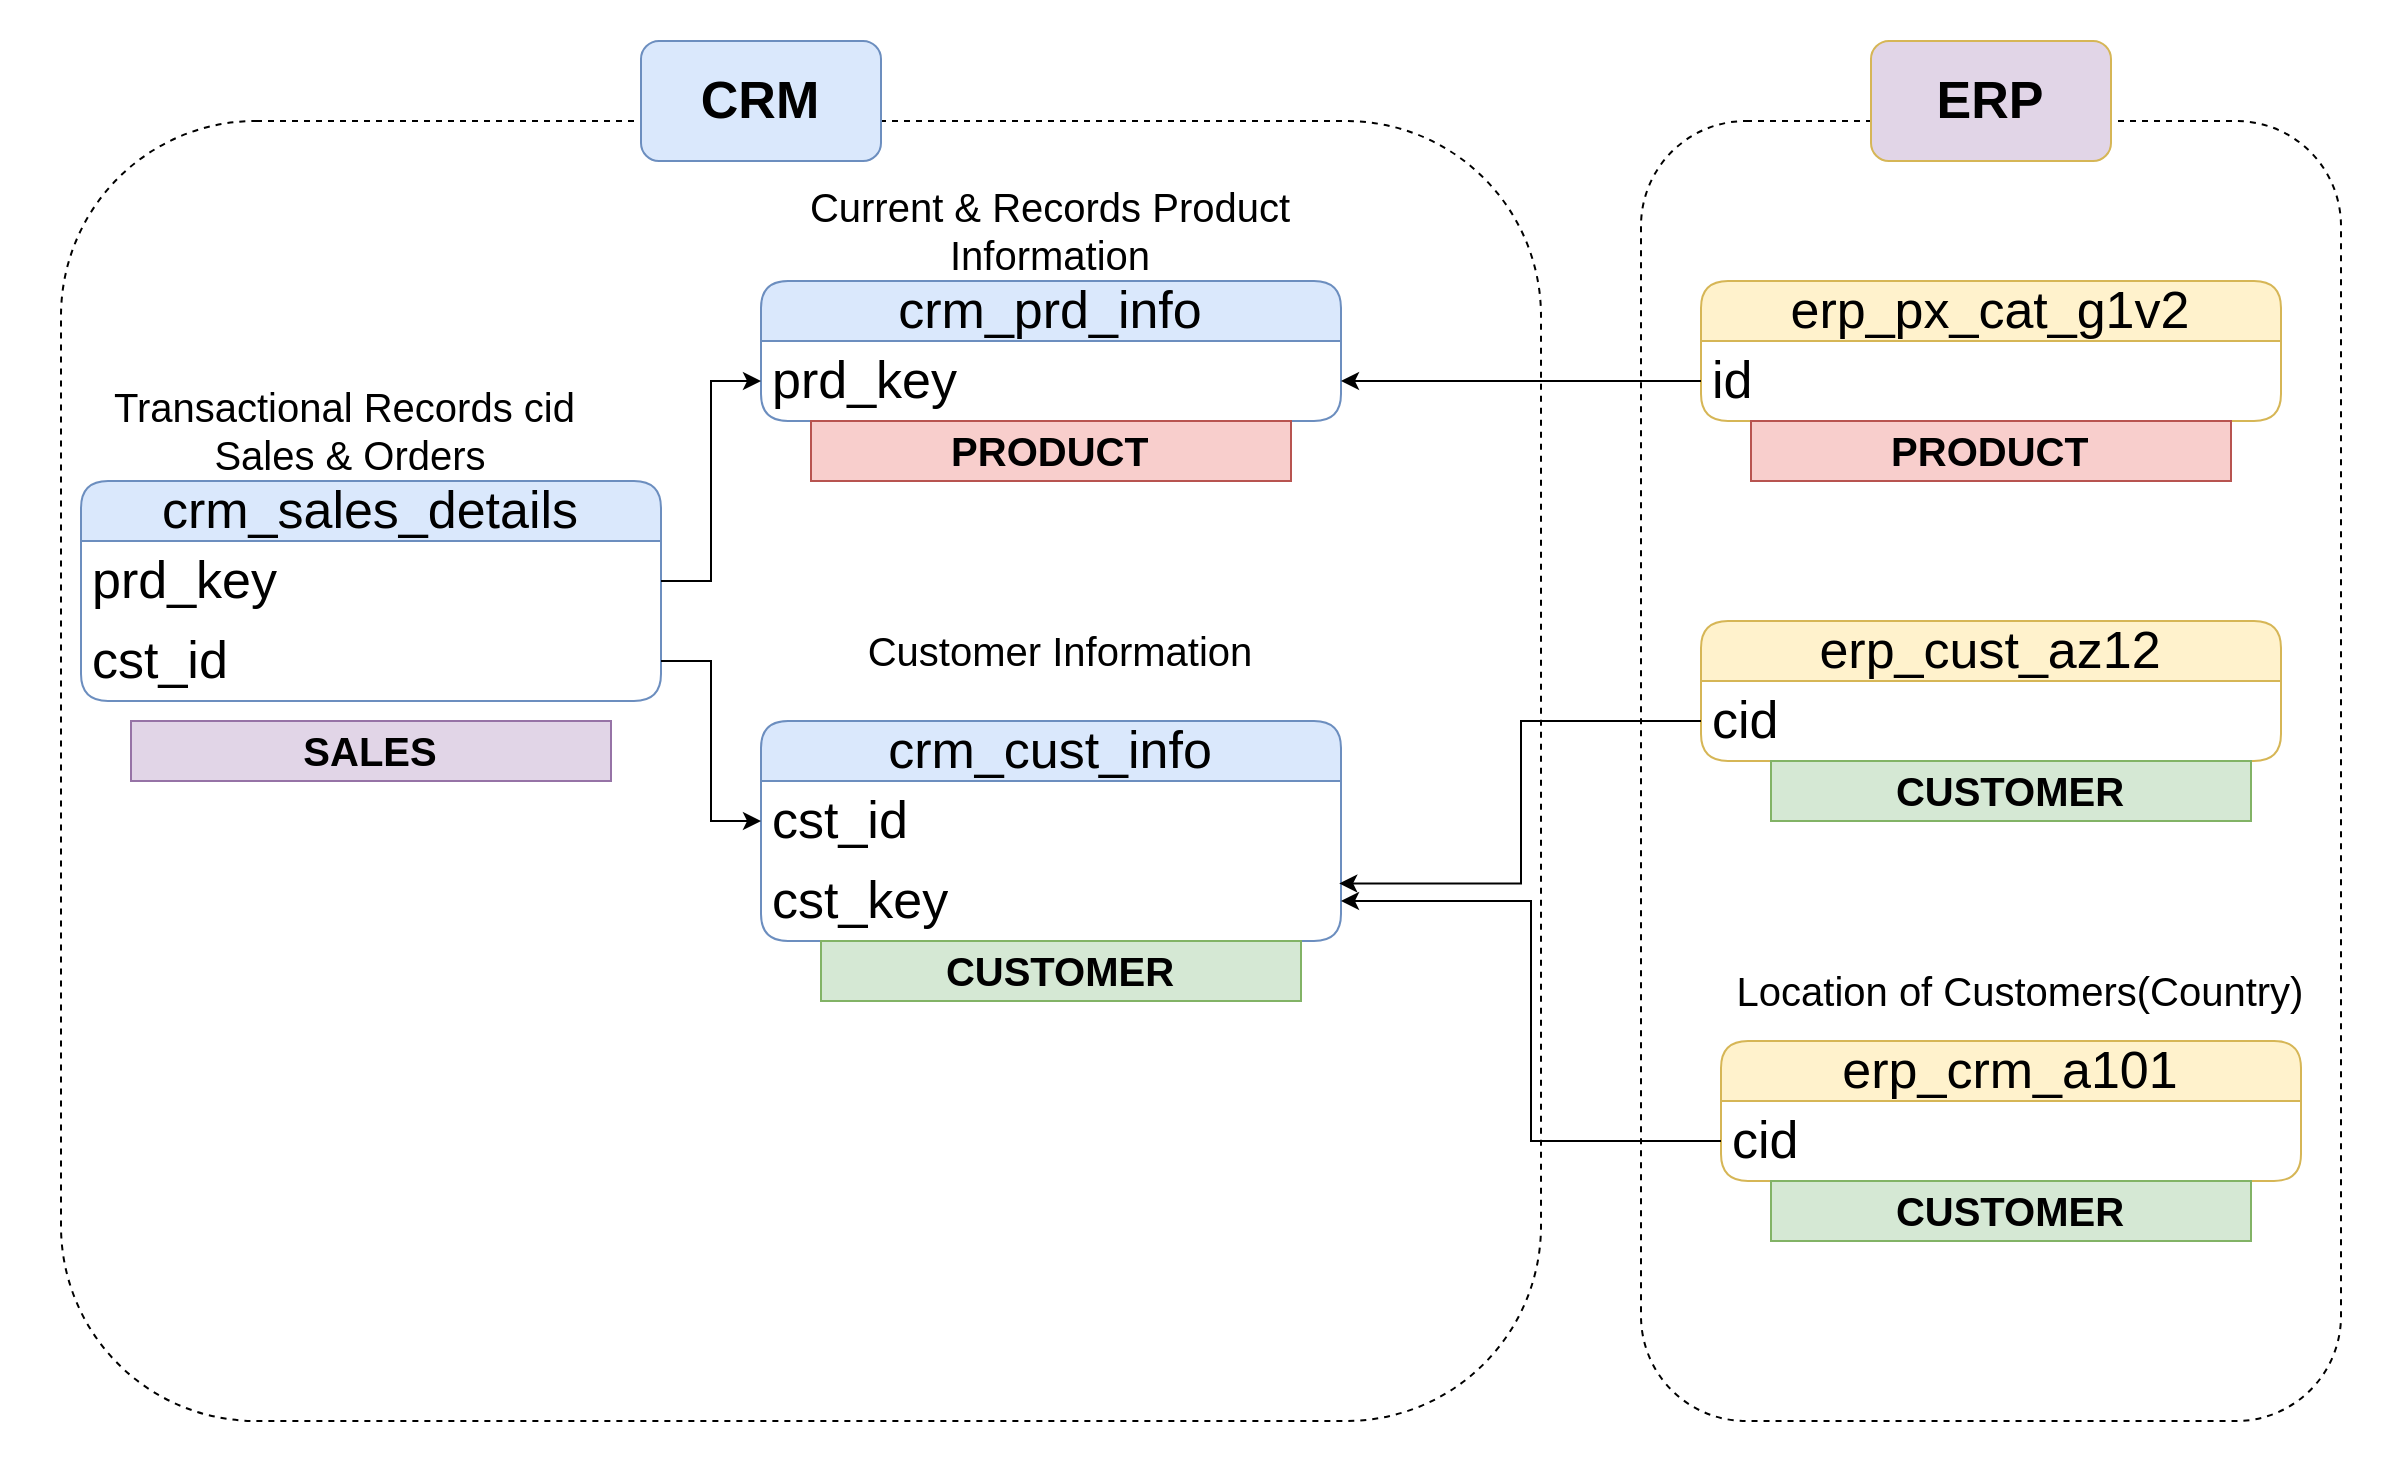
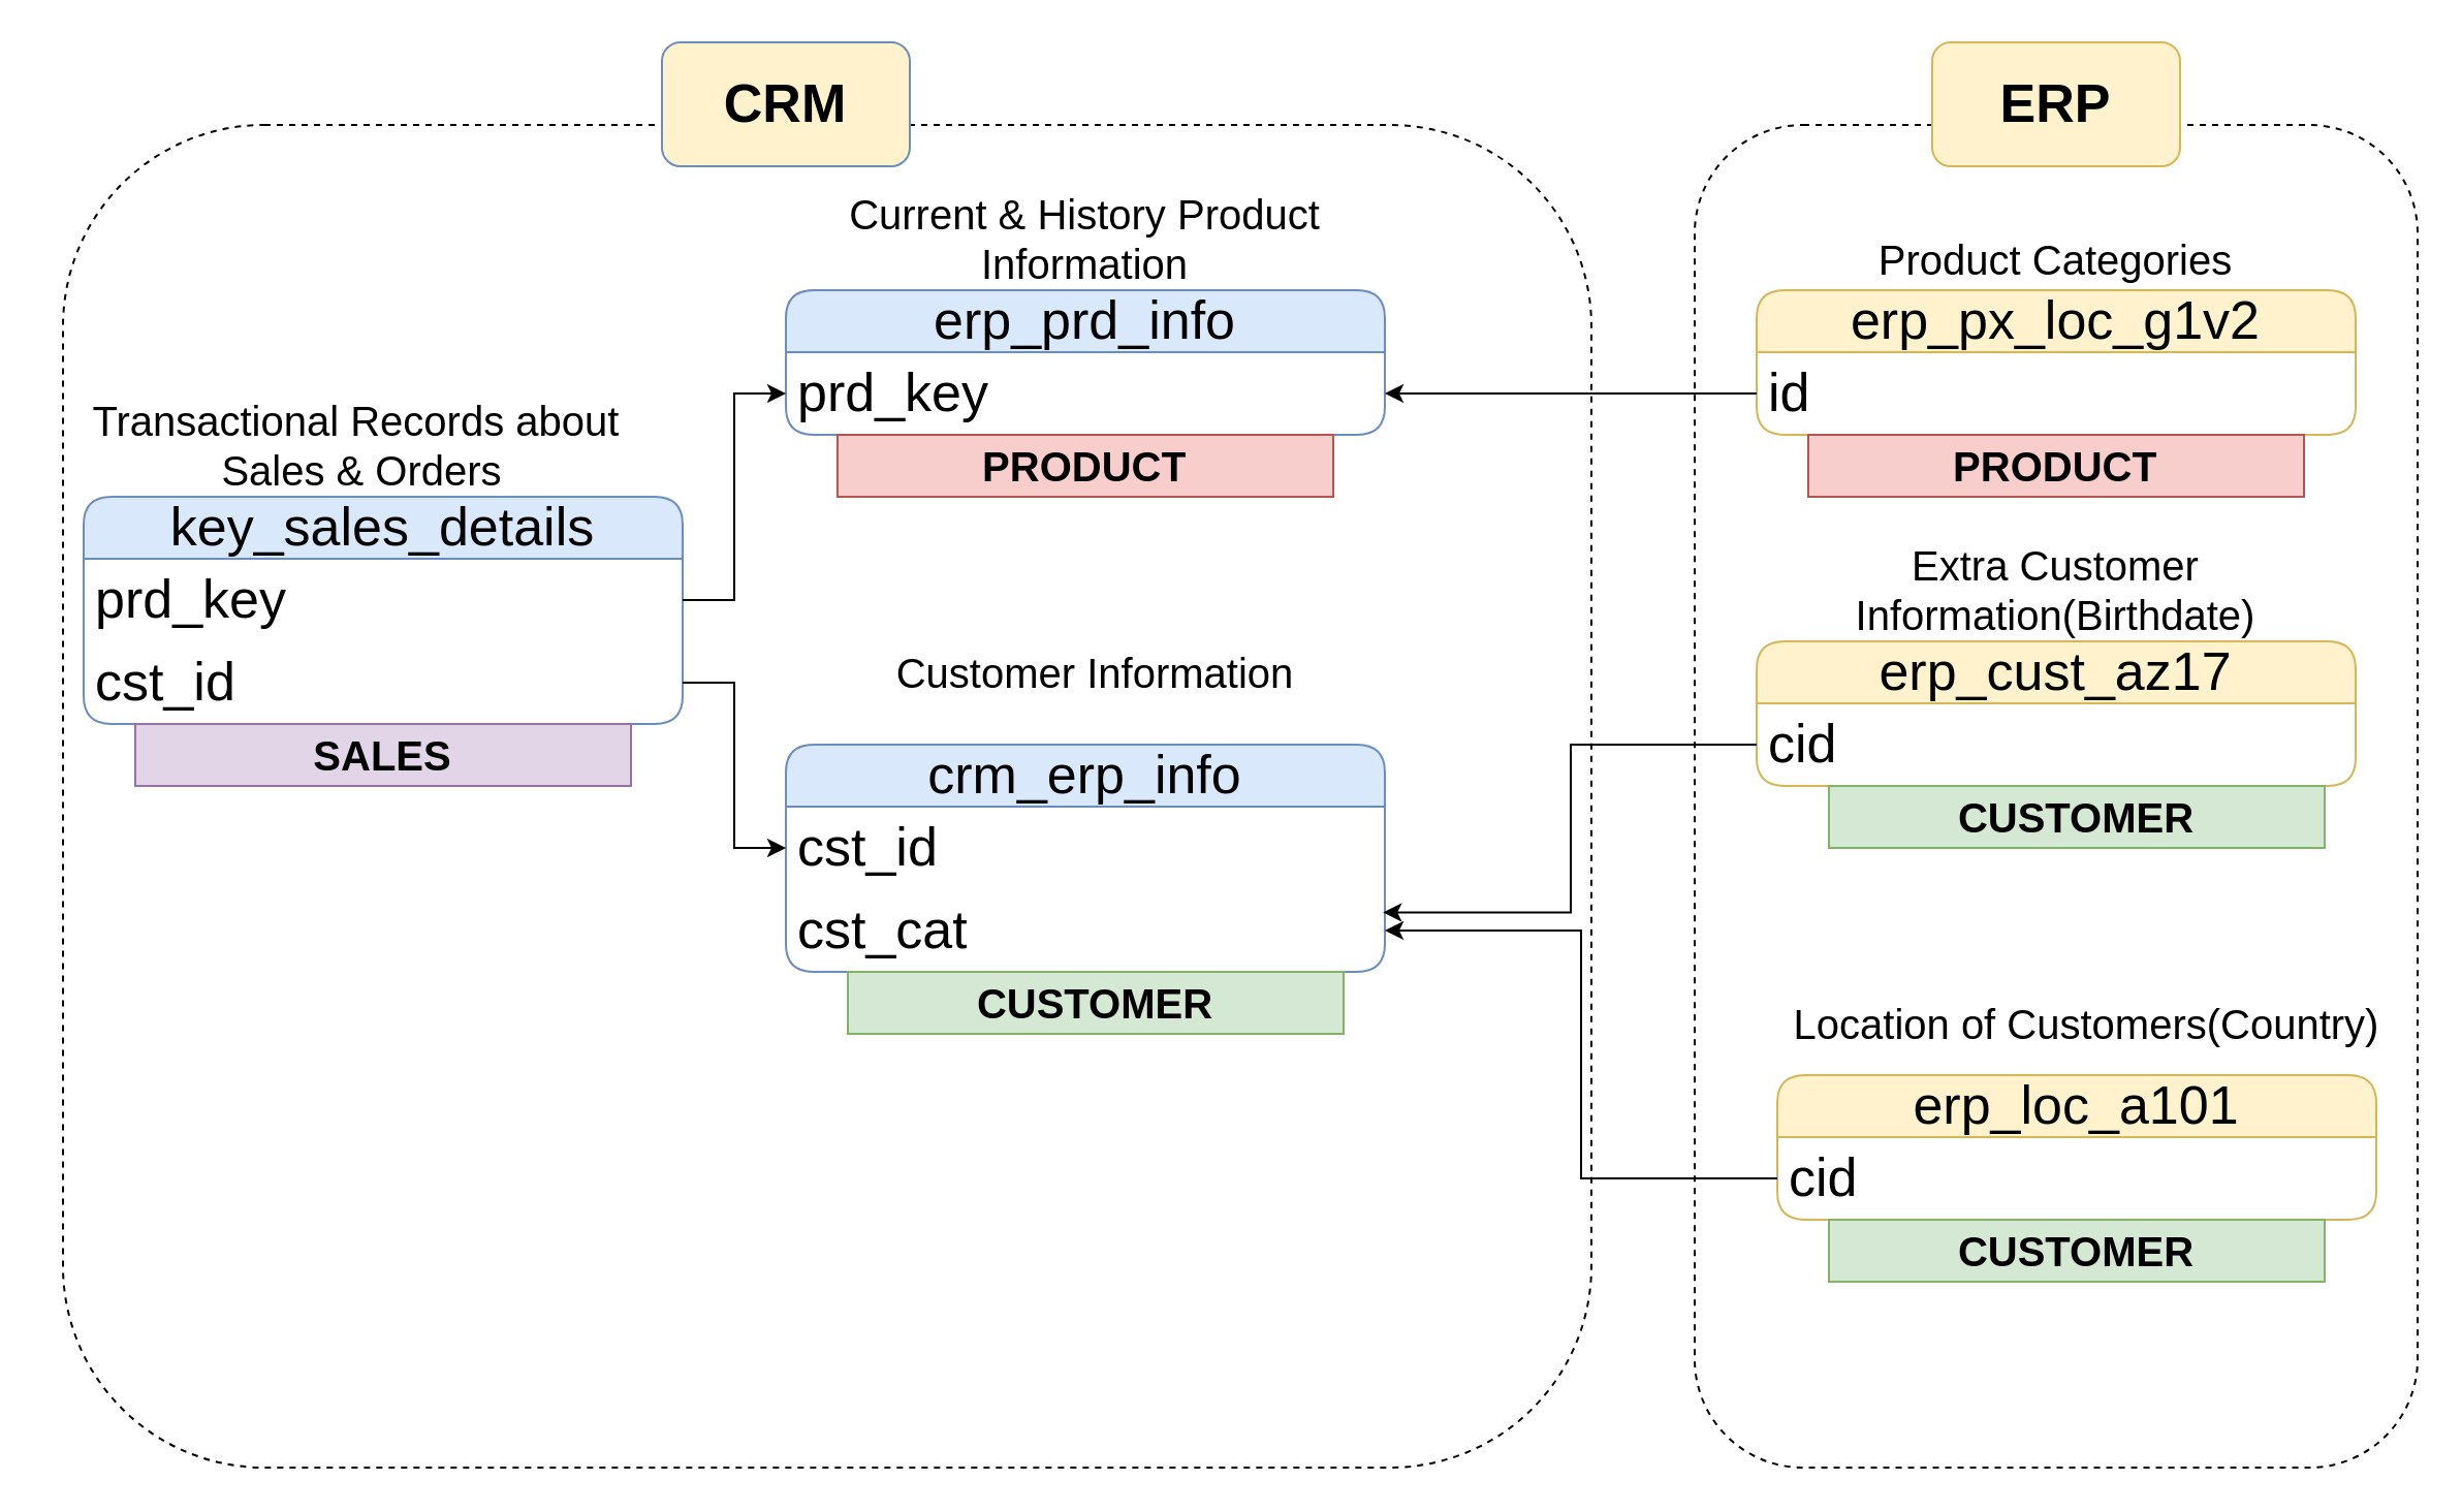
- <mxCell id="26" value="&lt;b&gt;&lt;font style=&quot;font-size: 26px;&quot;&gt;CRM&lt;/font&gt;&lt;/b&gt;" style="rounded=1;whiteSpace=wrap;html=1;fillColor=#dae8fc;strokeColor=#6c8ebf;" vertex="1" parent="1"><mxGeometry x="320" y="20" width="120" height="60" as="geometry" /></mxCell>
+ <mxCell id="26" value="&lt;b&gt;&lt;font style=&quot;font-size: 26px;&quot;&gt;CRM&lt;/font&gt;&lt;/b&gt;" style="rounded=1;whiteSpace=wrap;html=1;fillColor=#fff2cc;strokeColor=#6c8ebf;" vertex="1" parent="1"><mxGeometry x="320" y="20" width="120" height="60" as="geometry" /></mxCell>
- <mxCell id="30" value="&lt;b&gt;&lt;font style=&quot;font-size: 26px;&quot;&gt;ERP&lt;/font&gt;&lt;/b&gt;" style="rounded=1;whiteSpace=wrap;html=1;fillColor=#e1d5e7;strokeColor=#d6b656;" vertex="1" parent="1"><mxGeometry x="935" y="20" width="120" height="60" as="geometry" /></mxCell>
+ <mxCell id="30" value="&lt;b&gt;&lt;font style=&quot;font-size: 26px;&quot;&gt;ERP&lt;/font&gt;&lt;/b&gt;" style="rounded=1;whiteSpace=wrap;html=1;fillColor=#fff2cc;strokeColor=#d6b656;" vertex="1" parent="1"><mxGeometry x="935" y="20" width="120" height="60" as="geometry" /></mxCell>
- <mxCell id="8" value="&lt;font style=&quot;font-size: 20px;&quot;&gt;Current &amp;amp; Records Product Information&lt;/font&gt;" style="text;html=1;align=center;verticalAlign=middle;whiteSpace=wrap;rounded=0;" vertex="1" parent="1"><mxGeometry x="370" y="100" width="310" height="30" as="geometry" /></mxCell>
+ <mxCell id="8" value="&lt;font style=&quot;font-size: 20px;&quot;&gt;Current &amp;amp; History Product Information&lt;/font&gt;" style="text;html=1;align=center;verticalAlign=middle;whiteSpace=wrap;rounded=0;" vertex="1" parent="1"><mxGeometry x="370" y="100" width="310" height="30" as="geometry" /></mxCell>
+ <mxCell id="27" value="&lt;font style=&quot;font-size: 20px;&quot;&gt;Product Categories&lt;/font&gt;" style="text;html=1;align=center;verticalAlign=middle;whiteSpace=wrap;rounded=0;" vertex="1" parent="1"><mxGeometry x="850" y="110" width="290" height="30" as="geometry" /></mxCell>
- <mxCell id="6" value="crm_prd_info" style="swimlane;fontStyle=0;childLayout=stackLayout;horizontal=1;startSize=30;horizontalStack=0;resizeParent=1;resizeParentMax=0;resizeLast=0;collapsible=1;marginBottom=0;whiteSpace=wrap;html=1;rounded=1;fillColor=#dae8fc;strokeColor=#6c8ebf;fontSize=26;" vertex="1" parent="1"><mxGeometry x="380" y="140" width="290" height="70" as="geometry" /></mxCell>
+ <mxCell id="6" value="erp_prd_info" style="swimlane;fontStyle=0;childLayout=stackLayout;horizontal=1;startSize=30;horizontalStack=0;resizeParent=1;resizeParentMax=0;resizeLast=0;collapsible=1;marginBottom=0;whiteSpace=wrap;html=1;rounded=1;fillColor=#dae8fc;strokeColor=#6c8ebf;fontSize=26;" vertex="1" parent="1"><mxGeometry x="380" y="140" width="290" height="70" as="geometry" /></mxCell>
- <mxCell id="23" value="erp_px_cat_g1v2" style="swimlane;fontStyle=0;childLayout=stackLayout;horizontal=1;startSize=30;horizontalStack=0;resizeParent=1;resizeParentMax=0;resizeLast=0;collapsible=1;marginBottom=0;whiteSpace=wrap;html=1;rounded=1;fillColor=#fff2cc;strokeColor=#d6b656;fontSize=26;" vertex="1" parent="1"><mxGeometry x="850" y="140" width="290" height="70" as="geometry" /></mxCell>
+ <mxCell id="23" value="erp_px_loc_g1v2" style="swimlane;fontStyle=0;childLayout=stackLayout;horizontal=1;startSize=30;horizontalStack=0;resizeParent=1;resizeParentMax=0;resizeLast=0;collapsible=1;marginBottom=0;whiteSpace=wrap;html=1;rounded=1;fillColor=#fff2cc;strokeColor=#d6b656;fontSize=26;" vertex="1" parent="1"><mxGeometry x="850" y="140" width="290" height="70" as="geometry" /></mxCell>
- <mxCell id="12" value="&lt;font style=&quot;font-size: 20px;&quot;&gt;Transactional Records cid&amp;nbsp;&lt;/font&gt;&lt;div&gt;&lt;font style=&quot;font-size: 20px;&quot;&gt;Sales &amp;amp; Orders&lt;/font&gt;&lt;/div&gt;" style="text;html=1;align=center;verticalAlign=middle;whiteSpace=wrap;rounded=0;" vertex="1" parent="1"><mxGeometry y="200" width="310" height="30" as="geometry" x="20" /></mxCell>
+ <mxCell id="12" value="&lt;font style=&quot;font-size: 20px;&quot;&gt;Transactional Records about&amp;nbsp;&lt;/font&gt;&lt;div&gt;&lt;font style=&quot;font-size: 20px;&quot;&gt;Sales &amp;amp; Orders&lt;/font&gt;&lt;/div&gt;" style="text;html=1;align=center;verticalAlign=middle;whiteSpace=wrap;rounded=0;" vertex="1" parent="1"><mxGeometry y="200" width="310" height="30" as="geometry" x="20" /></mxCell>
- <mxCell id="9" value="crm_sales_details" style="swimlane;fontStyle=0;childLayout=stackLayout;horizontal=1;startSize=30;horizontalStack=0;resizeParent=1;resizeParentMax=0;resizeLast=0;collapsible=1;marginBottom=0;whiteSpace=wrap;html=1;rounded=1;fillColor=#dae8fc;strokeColor=#6c8ebf;fontSize=26;" vertex="1" parent="1"><mxGeometry x="40" y="240" width="290" height="110" as="geometry" /></mxCell>
+ <mxCell id="9" value="key_sales_details" style="swimlane;fontStyle=0;childLayout=stackLayout;horizontal=1;startSize=30;horizontalStack=0;resizeParent=1;resizeParentMax=0;resizeLast=0;collapsible=1;marginBottom=0;whiteSpace=wrap;html=1;rounded=1;fillColor=#dae8fc;strokeColor=#6c8ebf;fontSize=26;" vertex="1" parent="1"><mxGeometry x="40" y="240" width="290" height="110" as="geometry" /></mxCell>
+ <mxCell id="17" value="&lt;font style=&quot;font-size: 20px;&quot;&gt;Extra Customer Information(Birthdate)&lt;/font&gt;" style="text;html=1;align=center;verticalAlign=middle;whiteSpace=wrap;rounded=0;" vertex="1" parent="1"><mxGeometry x="850" y="270" width="290" height="30" as="geometry" /></mxCell>
- <mxCell id="15" value="erp_cust_az12" style="swimlane;fontStyle=0;childLayout=stackLayout;horizontal=1;startSize=30;horizontalStack=0;resizeParent=1;resizeParentMax=0;resizeLast=0;collapsible=1;marginBottom=0;whiteSpace=wrap;html=1;rounded=1;fillColor=#fff2cc;strokeColor=#d6b656;fontSize=26;" vertex="1" parent="1"><mxGeometry x="850" y="310" width="290" height="70" as="geometry" /></mxCell>
+ <mxCell id="15" value="erp_cust_az17" style="swimlane;fontStyle=0;childLayout=stackLayout;horizontal=1;startSize=30;horizontalStack=0;resizeParent=1;resizeParentMax=0;resizeLast=0;collapsible=1;marginBottom=0;whiteSpace=wrap;html=1;rounded=1;fillColor=#fff2cc;strokeColor=#d6b656;fontSize=26;" vertex="1" parent="1"><mxGeometry x="850" y="310" width="290" height="70" as="geometry" /></mxCell>
- <mxCell id="36" value="&lt;font style=&quot;font-size: 20px;&quot;&gt;&lt;b&gt;SALES&lt;/b&gt;&lt;/font&gt;" style="text;html=1;strokeColor=#9673a6;fillColor=#e1d5e7;align=center;verticalAlign=middle;whiteSpace=wrap;overflow=hidden;" vertex="1" parent="1"><mxGeometry x="65" y="360" width="240" height="30" as="geometry" /></mxCell>
+ <mxCell id="36" value="&lt;font style=&quot;font-size: 20px;&quot;&gt;&lt;b&gt;SALES&lt;/b&gt;&lt;/font&gt;" style="text;html=1;strokeColor=#9673a6;fillColor=#e1d5e7;align=center;verticalAlign=middle;whiteSpace=wrap;overflow=hidden;" vertex="1" parent="1"><mxGeometry x="65" y="350" width="240" height="30" as="geometry" /></mxCell>
- <mxCell id="2" value="crm_cust_info" style="swimlane;fontStyle=0;childLayout=stackLayout;horizontal=1;startSize=30;horizontalStack=0;resizeParent=1;resizeParentMax=0;resizeLast=0;collapsible=1;marginBottom=0;whiteSpace=wrap;html=1;rounded=1;fillColor=#dae8fc;strokeColor=#6c8ebf;fontSize=26;" vertex="1" parent="1"><mxGeometry x="380" y="360" width="290" height="110" as="geometry" /></mxCell>
+ <mxCell id="2" value="crm_erp_info" style="swimlane;fontStyle=0;childLayout=stackLayout;horizontal=1;startSize=30;horizontalStack=0;resizeParent=1;resizeParentMax=0;resizeLast=0;collapsible=1;marginBottom=0;whiteSpace=wrap;html=1;rounded=1;fillColor=#dae8fc;strokeColor=#6c8ebf;fontSize=26;" vertex="1" parent="1"><mxGeometry x="380" y="360" width="290" height="110" as="geometry" /></mxCell>
- <mxCell id="4" value="cst_key" style="text;strokeColor=none;fillColor=none;align=left;verticalAlign=middle;spacingLeft=4;spacingRight=4;overflow=hidden;points=[[0,0.5],[1,0.5]];portConstraint=eastwest;rotatable=0;whiteSpace=wrap;html=1;fontSize=26;" vertex="1" parent="2"><mxGeometry y="70" width="290" height="40" as="geometry" /></mxCell>
+ <mxCell id="4" value="cst_cat" style="text;strokeColor=none;fillColor=none;align=left;verticalAlign=middle;spacingLeft=4;spacingRight=4;overflow=hidden;points=[[0,0.5],[1,0.5]];portConstraint=eastwest;rotatable=0;whiteSpace=wrap;html=1;fontSize=26;" vertex="1" parent="2"><mxGeometry y="70" width="290" height="40" as="geometry" /></mxCell>
- <mxCell id="19" value="erp_crm_a101" style="swimlane;fontStyle=0;childLayout=stackLayout;horizontal=1;startSize=30;horizontalStack=0;resizeParent=1;resizeParentMax=0;resizeLast=0;collapsible=1;marginBottom=0;whiteSpace=wrap;html=1;rounded=1;fillColor=#fff2cc;strokeColor=#d6b656;fontSize=26;" vertex="1" parent="1"><mxGeometry x="860" y="520" width="290" height="70" as="geometry" /></mxCell>
+ <mxCell id="19" value="erp_loc_a101" style="swimlane;fontStyle=0;childLayout=stackLayout;horizontal=1;startSize=30;horizontalStack=0;resizeParent=1;resizeParentMax=0;resizeLast=0;collapsible=1;marginBottom=0;whiteSpace=wrap;html=1;rounded=1;fillColor=#fff2cc;strokeColor=#d6b656;fontSize=26;" vertex="1" parent="1"><mxGeometry x="860" y="520" width="290" height="70" as="geometry" /></mxCell>
